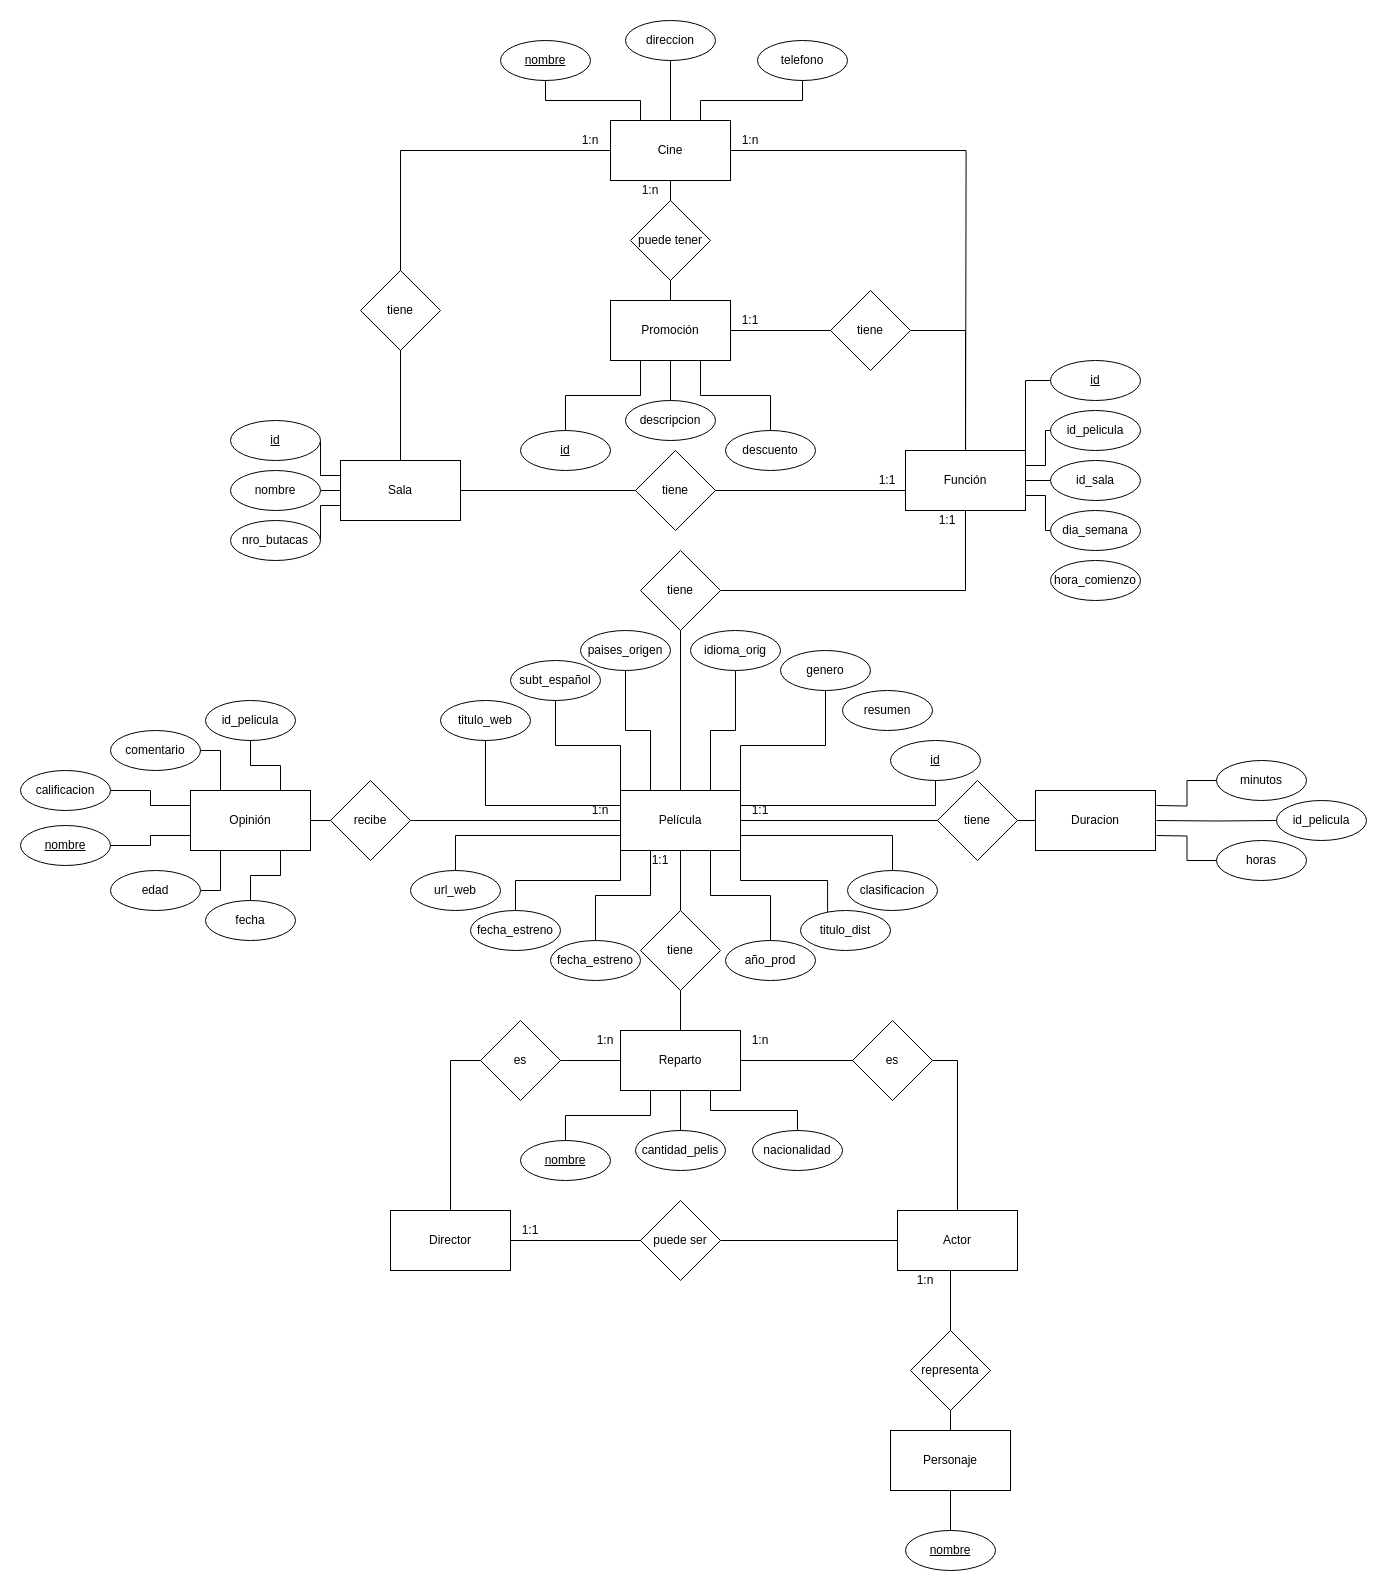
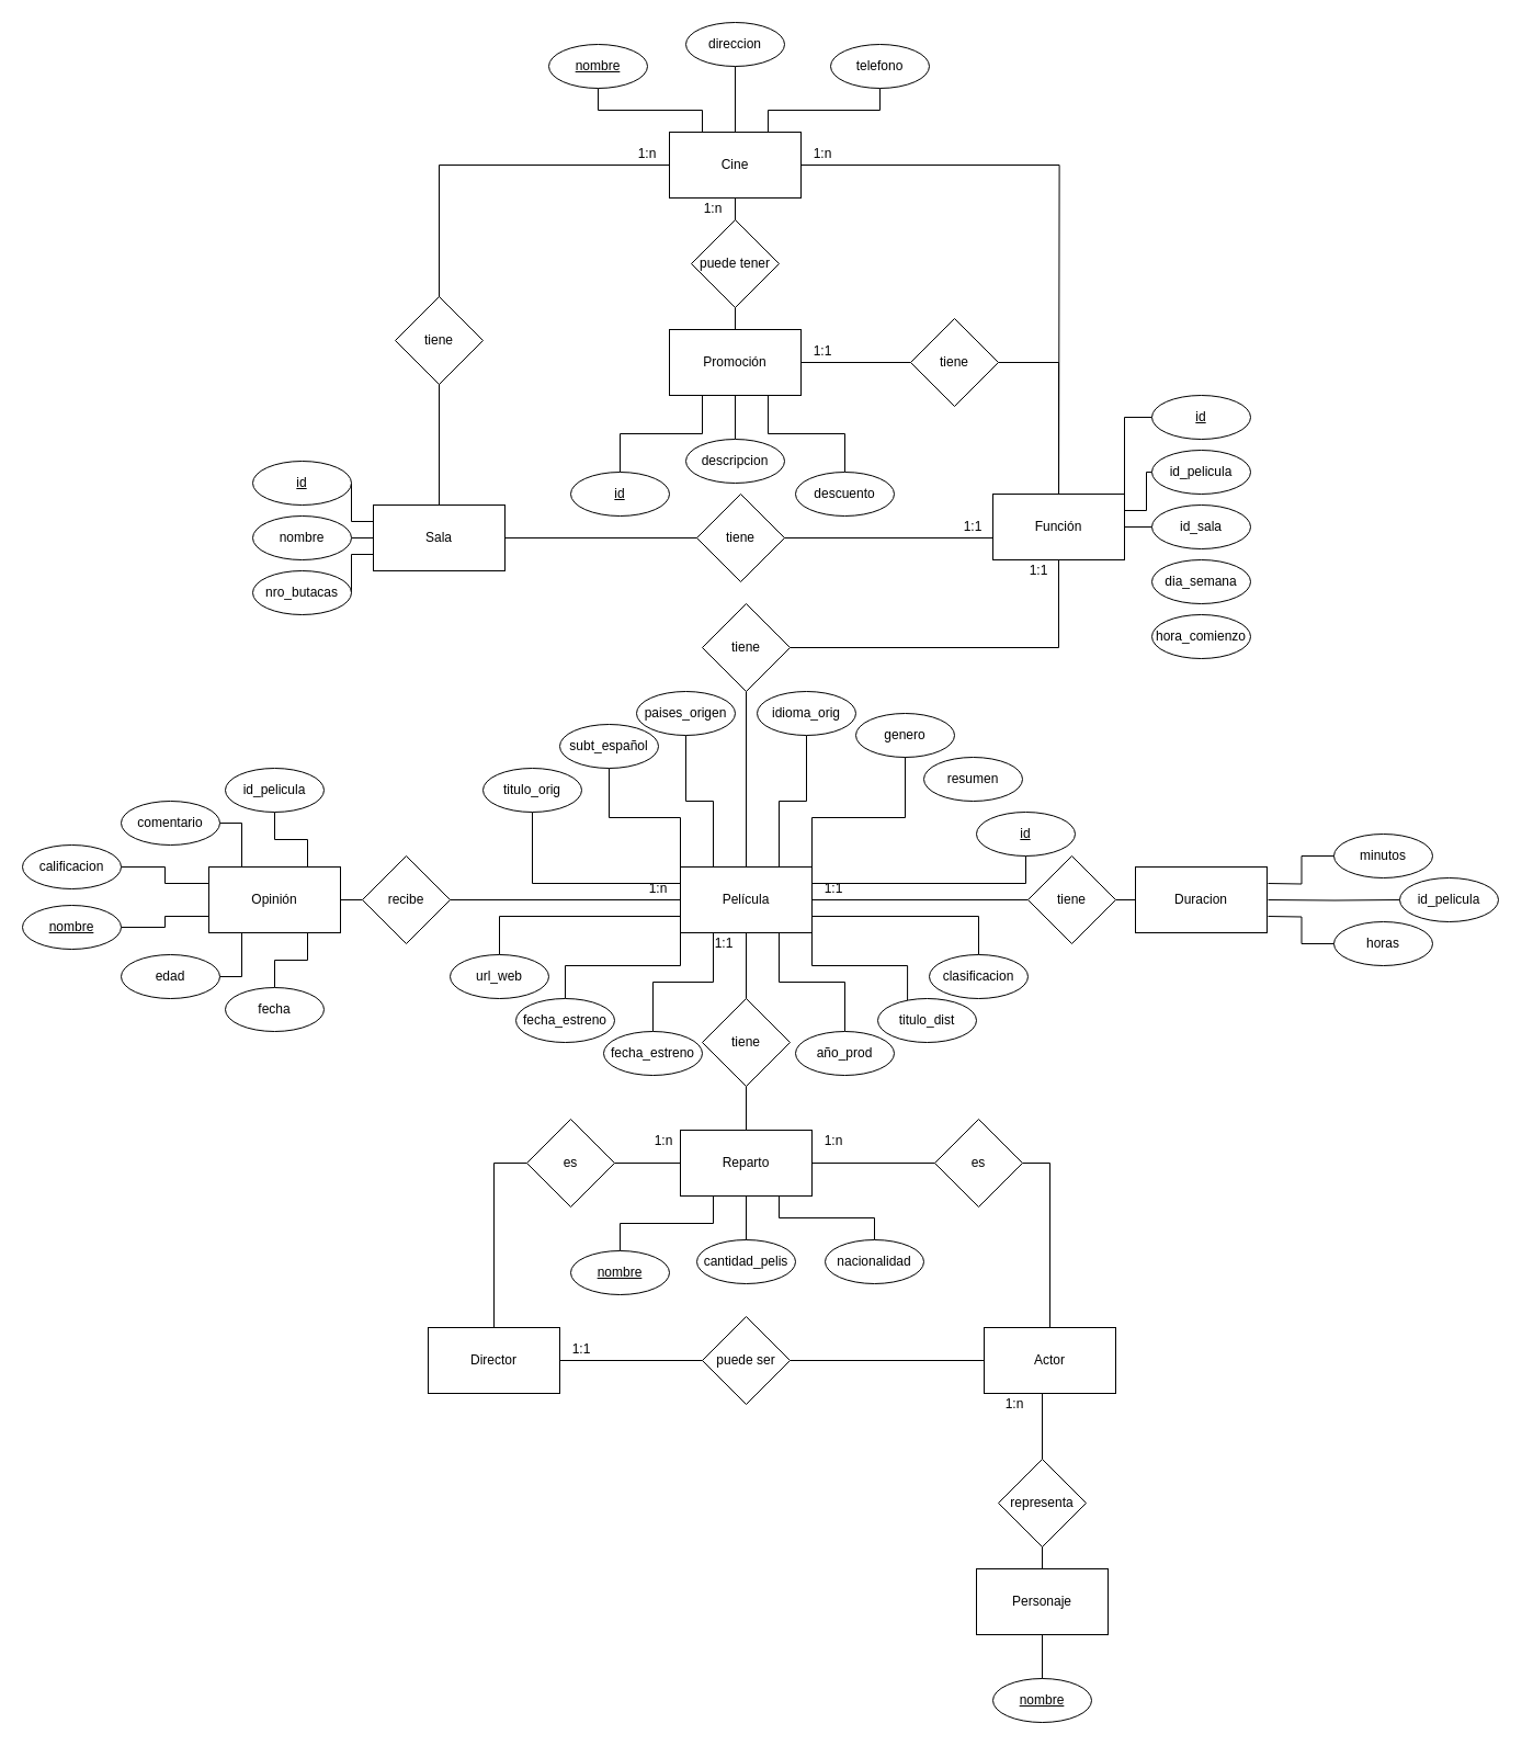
- <mxCell id="59" style="edgeStyle=orthogonalEdgeStyle;rounded=0;orthogonalLoop=1;jettySize=auto;html=1;exitX=1;exitY=0.75;exitDx=0;exitDy=0;entryX=0;entryY=0.5;entryDx=0;entryDy=0;endArrow=none;endFill=0;" edge="1" parent="1" source="60" target="66"><mxGeometry relative="1" as="geometry" /></mxCell>
- <mxCell id="27" value="titulo_web" style="ellipse;whiteSpace=wrap;html=1;" parent="1" vertex="1"><mxGeometry x="440" y="700" width="90" height="40" as="geometry" /></mxCell>
+ <mxCell id="27" value="titulo_orig" style="ellipse;whiteSpace=wrap;html=1;" parent="1" vertex="1"><mxGeometry x="440" y="700" width="90" height="40" as="geometry" /></mxCell>
